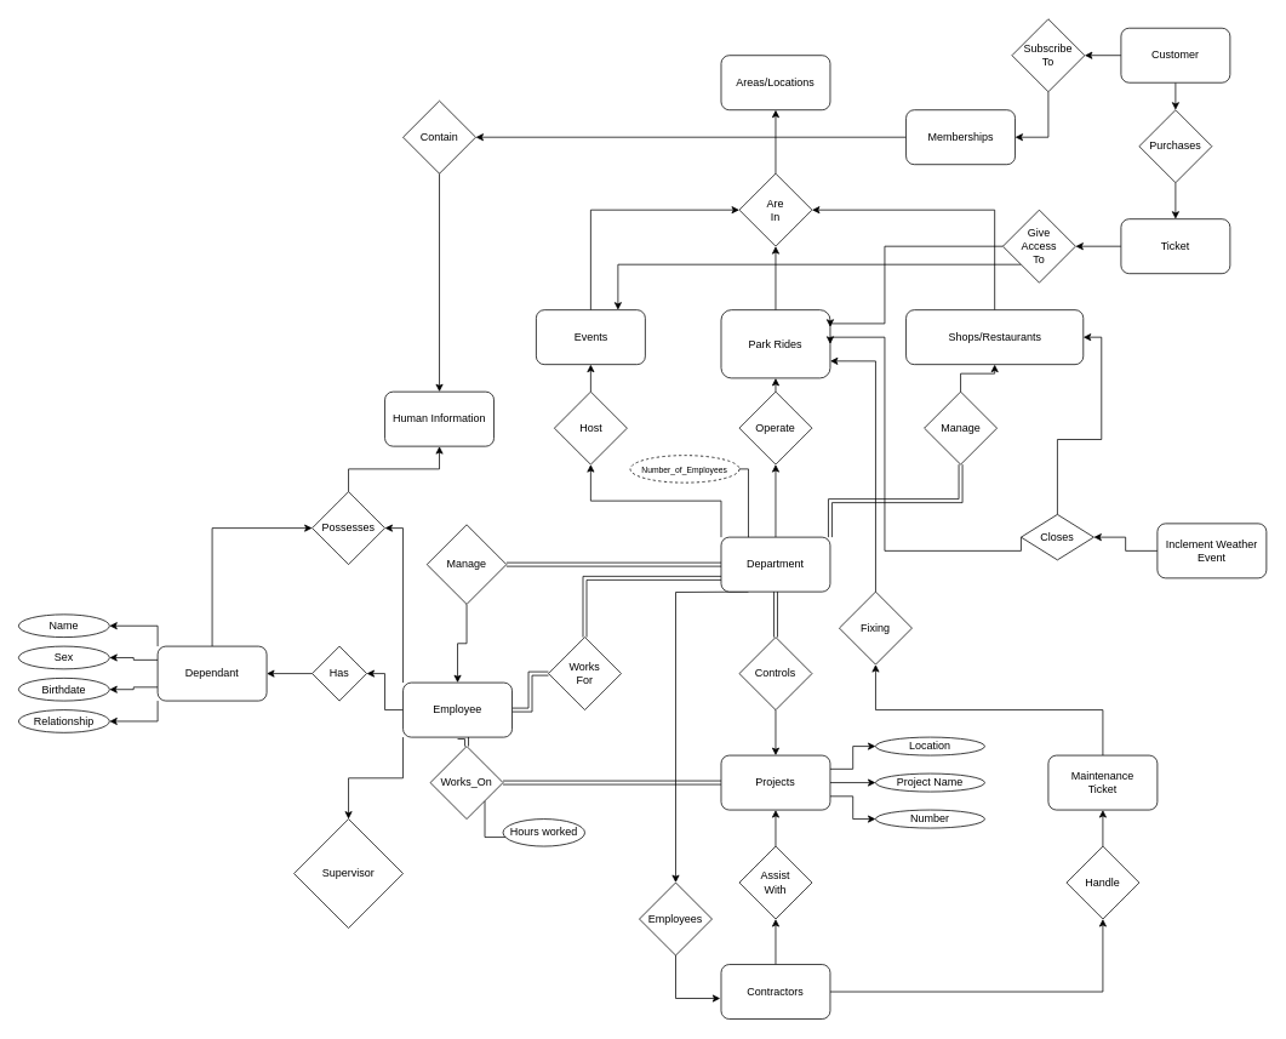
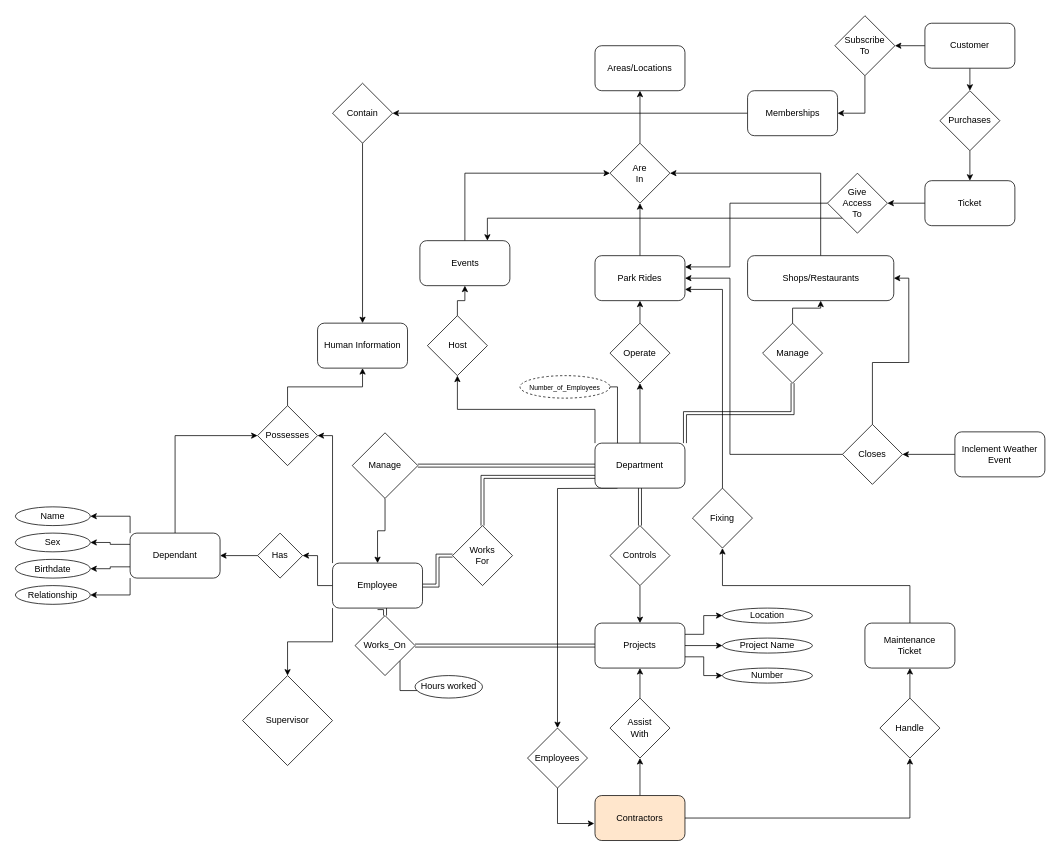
- <mxCell id="41" value="Events" style="rounded=1;whiteSpace=wrap;html=1;" parent="1" vertex="1"><mxGeometry x="589.5" y="340" width="120" height="60" as="geometry" /></mxCell>
+ <mxCell id="41" value="Events" style="rounded=1;whiteSpace=wrap;html=1;" parent="1" vertex="1"><mxGeometry x="559.5" y="320" width="120" height="60" as="geometry" /></mxCell>
- <mxCell id="30" value="Park Rides" style="rounded=1;whiteSpace=wrap;html=1;" parent="1" vertex="1"><mxGeometry x="793" y="340" width="120" height="75" as="geometry" /></mxCell>
+ <mxCell id="30" value="Park Rides" style="rounded=1;whiteSpace=wrap;html=1;" parent="1" vertex="1"><mxGeometry x="793" y="340" width="120" height="60" as="geometry" /></mxCell>
- <mxCell id="55" value="Host" style="rhombus;whiteSpace=wrap;html=1;" parent="1" vertex="1"><mxGeometry x="609.5" y="430" width="80" height="80" as="geometry" /></mxCell>
+ <mxCell id="55" value="Host" style="rhombus;whiteSpace=wrap;html=1;" parent="1" vertex="1"><mxGeometry x="569.5" y="420" width="80" height="80" as="geometry" /></mxCell>
- <mxCell id="85" value="Closes" style="rhombus;whiteSpace=wrap;html=1;" parent="1" vertex="1"><mxGeometry x="1123" y="565" width="80" height="50" as="geometry" /></mxCell>
+ <mxCell id="85" value="Closes" style="rhombus;whiteSpace=wrap;html=1;" parent="1" vertex="1"><mxGeometry x="1123" y="565" width="80" height="80" as="geometry" /></mxCell>
- <mxCell id="33" value="Contractors" style="rounded=1;whiteSpace=wrap;html=1;" parent="1" vertex="1"><mxGeometry x="793" y="1060" width="120" height="60" as="geometry" /></mxCell>
+ <mxCell id="33" value="Contractors" style="rounded=1;whiteSpace=wrap;html=1;fillColor=#ffe6cc;" parent="1" vertex="1"><mxGeometry x="793" y="1060" width="120" height="60" as="geometry" /></mxCell>
